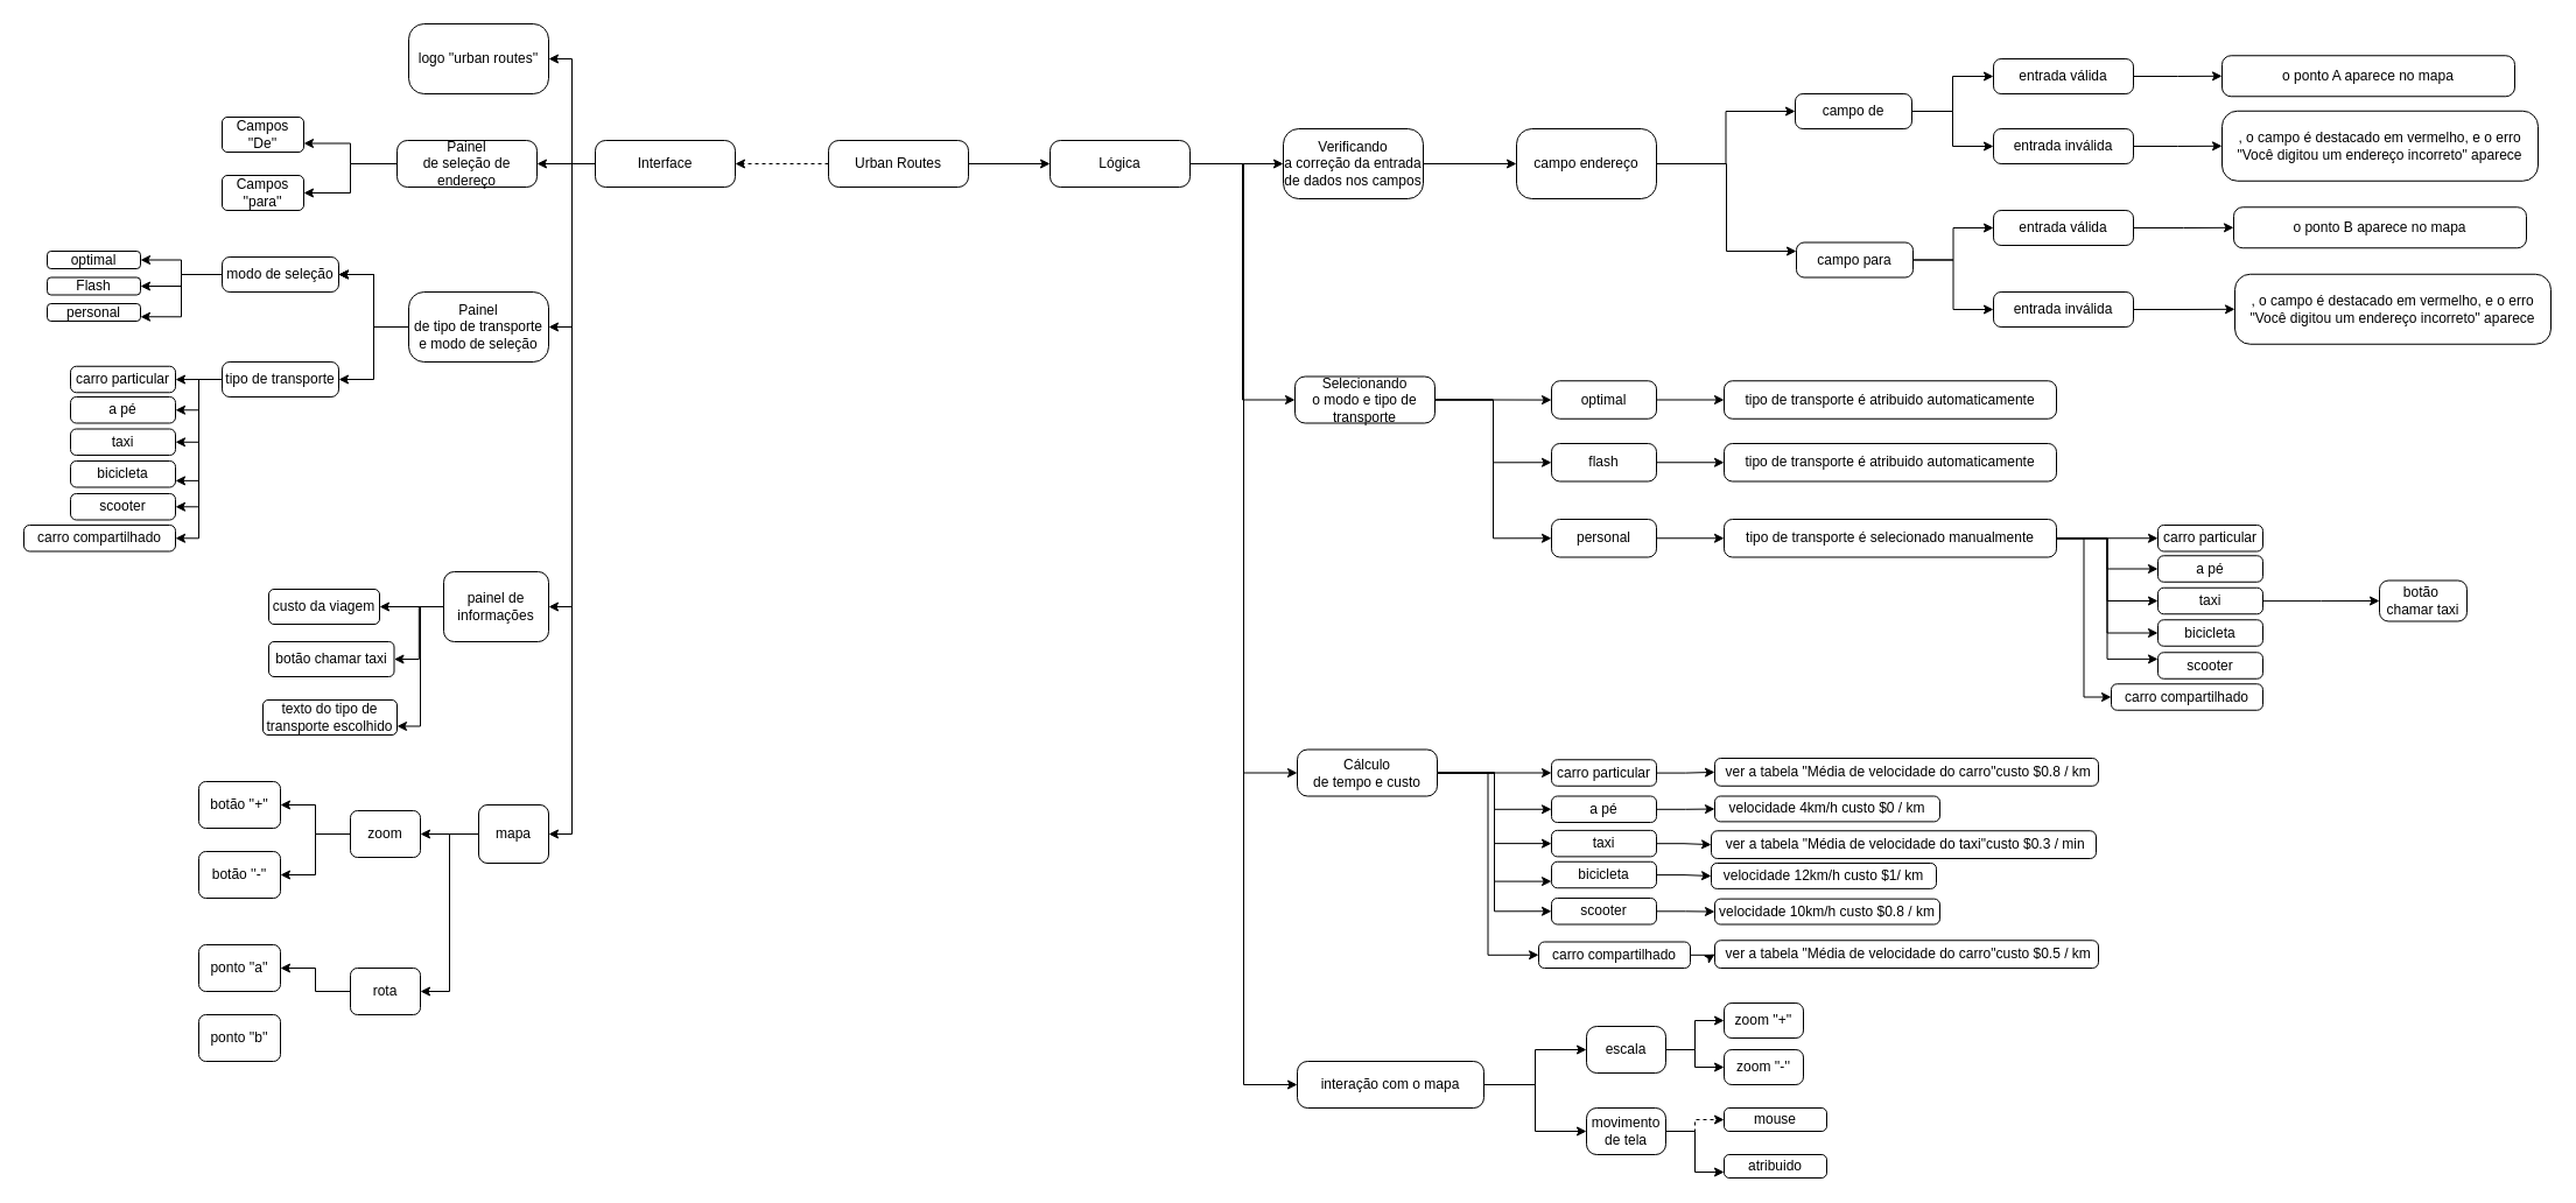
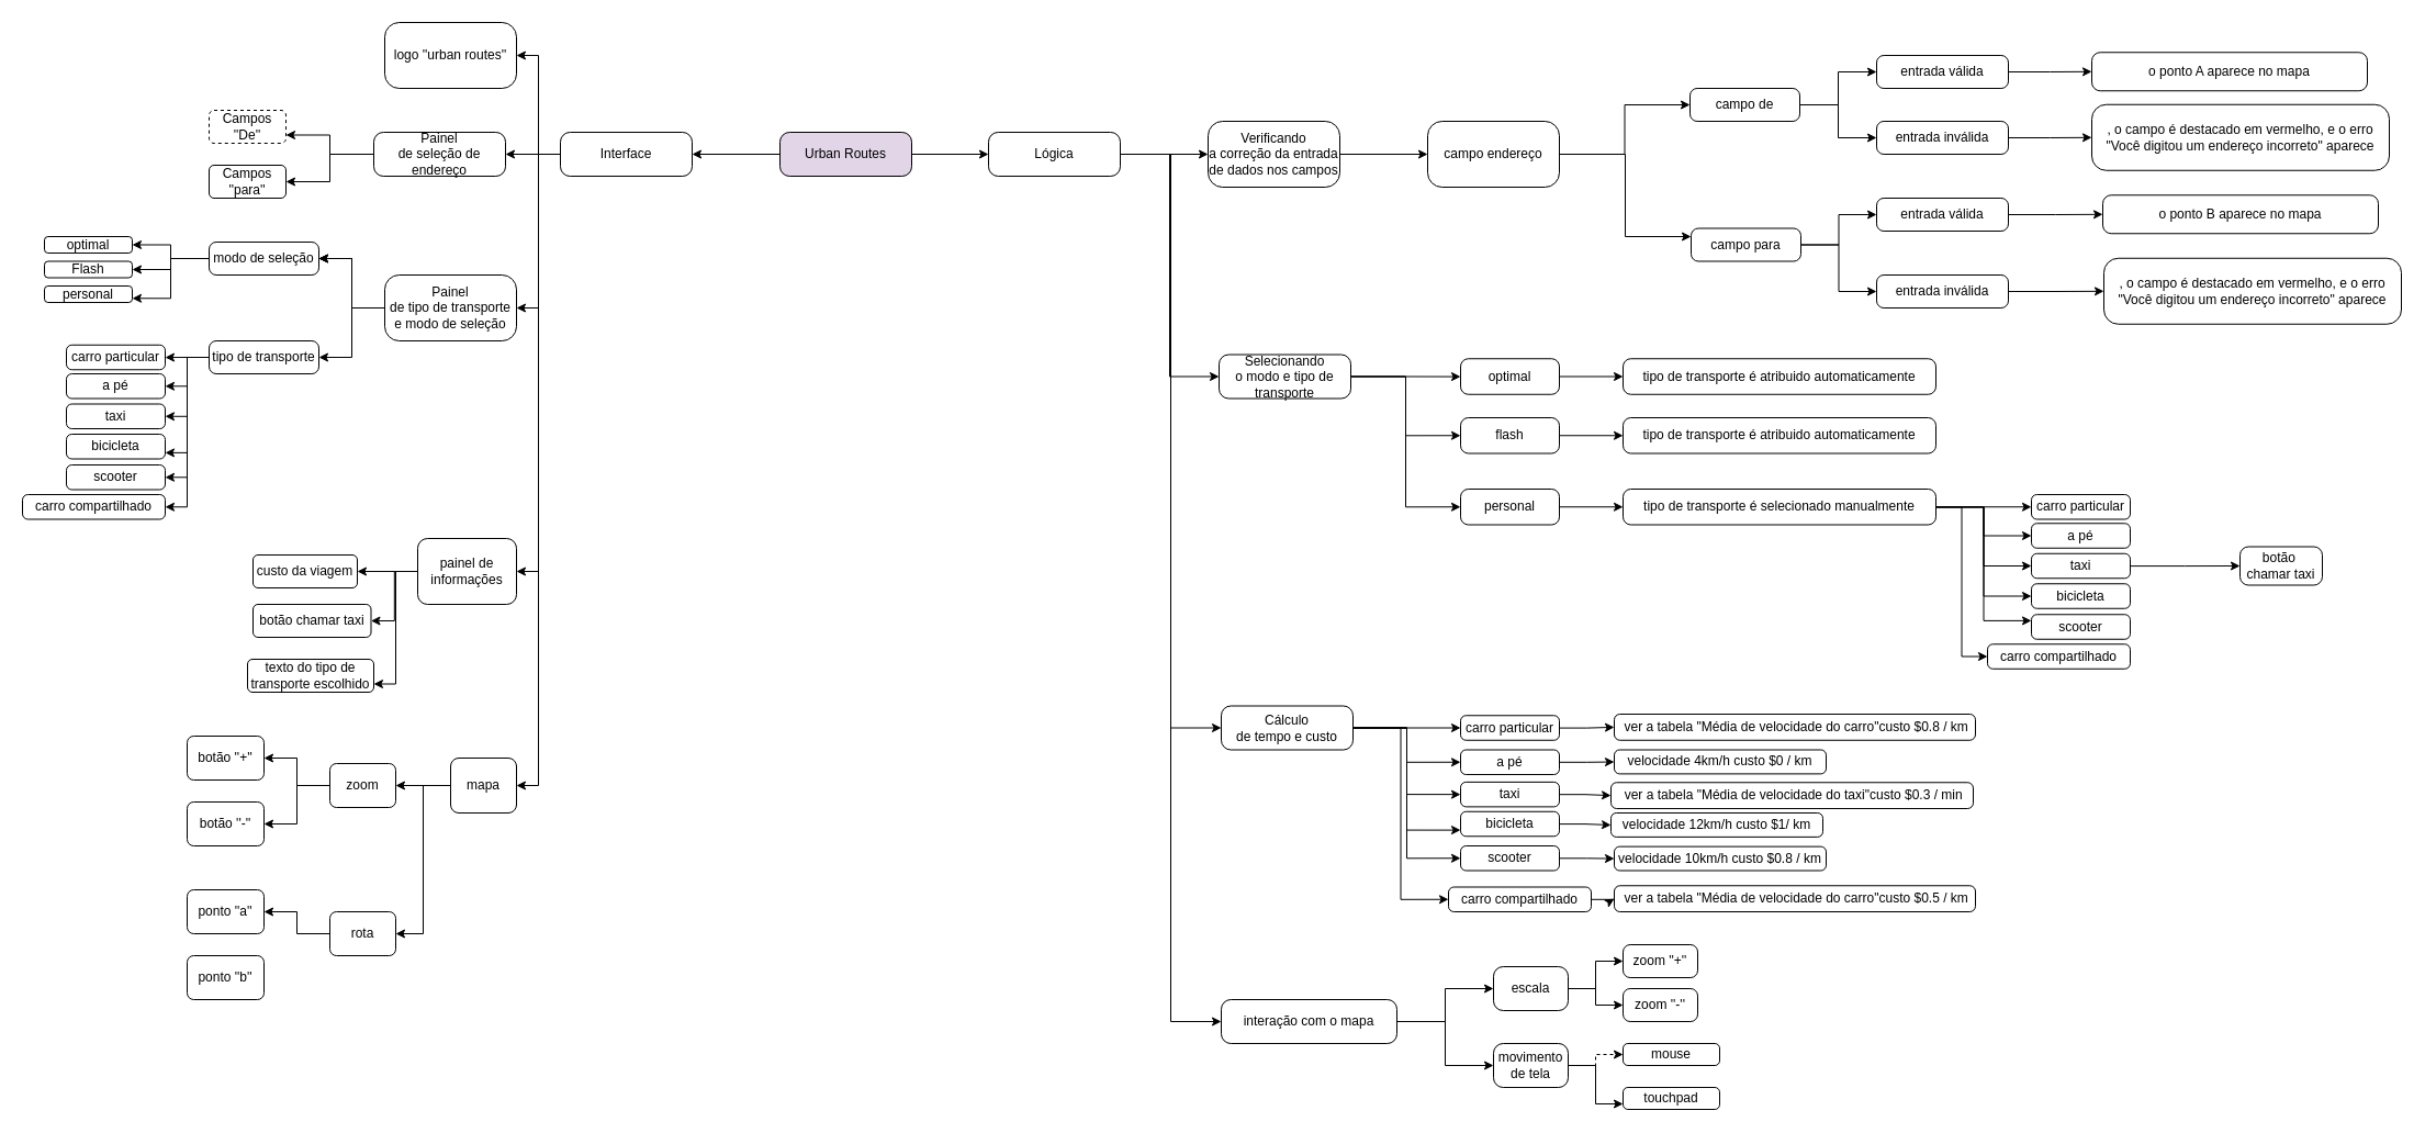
- <mxCell id="20" value="Campos ''De''" style="rounded=1;whiteSpace=wrap;html=1;" vertex="1" parent="1"><mxGeometry x="190" y="100" width="70" height="30" as="geometry" /></mxCell>
+ <mxCell id="20" value="Campos ''De''" style="rounded=1;whiteSpace=wrap;html=1;dashed=1;" vertex="1" parent="1"><mxGeometry x="190" y="100" width="70" height="30" as="geometry" /></mxCell>
- <mxCell id="2" style="edgeStyle=none;rounded=0;orthogonalLoop=1;jettySize=auto;html=1;exitX=0;exitY=0.5;exitDx=0;exitDy=0;entryX=1;entryY=0.5;entryDx=0;entryDy=0;dashed=1;" edge="1" parent="1" source="4" target="10"><mxGeometry relative="1" as="geometry"><mxPoint x="640" y="140" as="targetPoint" /></mxGeometry></mxCell>
+ <mxCell id="2" style="edgeStyle=none;rounded=0;orthogonalLoop=1;jettySize=auto;html=1;exitX=0;exitY=0.5;exitDx=0;exitDy=0;entryX=1;entryY=0.5;entryDx=0;entryDy=0;" edge="1" parent="1" source="4" target="10"><mxGeometry relative="1" as="geometry"><mxPoint x="640" y="140" as="targetPoint" /></mxGeometry></mxCell>
- <mxCell id="4" value="&lt;span lang=&quot;EN-US&quot;&gt;&lt;font style=&quot;font-size: 12px;&quot;&gt;Urban Routes&lt;/font&gt;&lt;/span&gt;" style="rounded=1;whiteSpace=wrap;html=1;arcSize=22;" vertex="1" parent="1"><mxGeometry x="710" y="120" width="120" height="40" as="geometry" /></mxCell>
+ <mxCell id="4" value="&lt;span lang=&quot;EN-US&quot;&gt;&lt;font style=&quot;font-size: 12px;&quot;&gt;Urban Routes&lt;/font&gt;&lt;/span&gt;" style="rounded=1;whiteSpace=wrap;html=1;arcSize=22;fillColor=#e1d5e7;" vertex="1" parent="1"><mxGeometry x="710" y="120" width="120" height="40" as="geometry" /></mxCell>
- <mxCell id="151" value="atribuido" style="whiteSpace=wrap;html=1;rounded=1;arcSize=22;" vertex="1" parent="1"><mxGeometry x="1478" y="990" width="88" height="20" as="geometry" /></mxCell>
+ <mxCell id="151" value="touchpad" style="whiteSpace=wrap;html=1;rounded=1;arcSize=22;" vertex="1" parent="1"><mxGeometry x="1478" y="990" width="88" height="20" as="geometry" /></mxCell>
